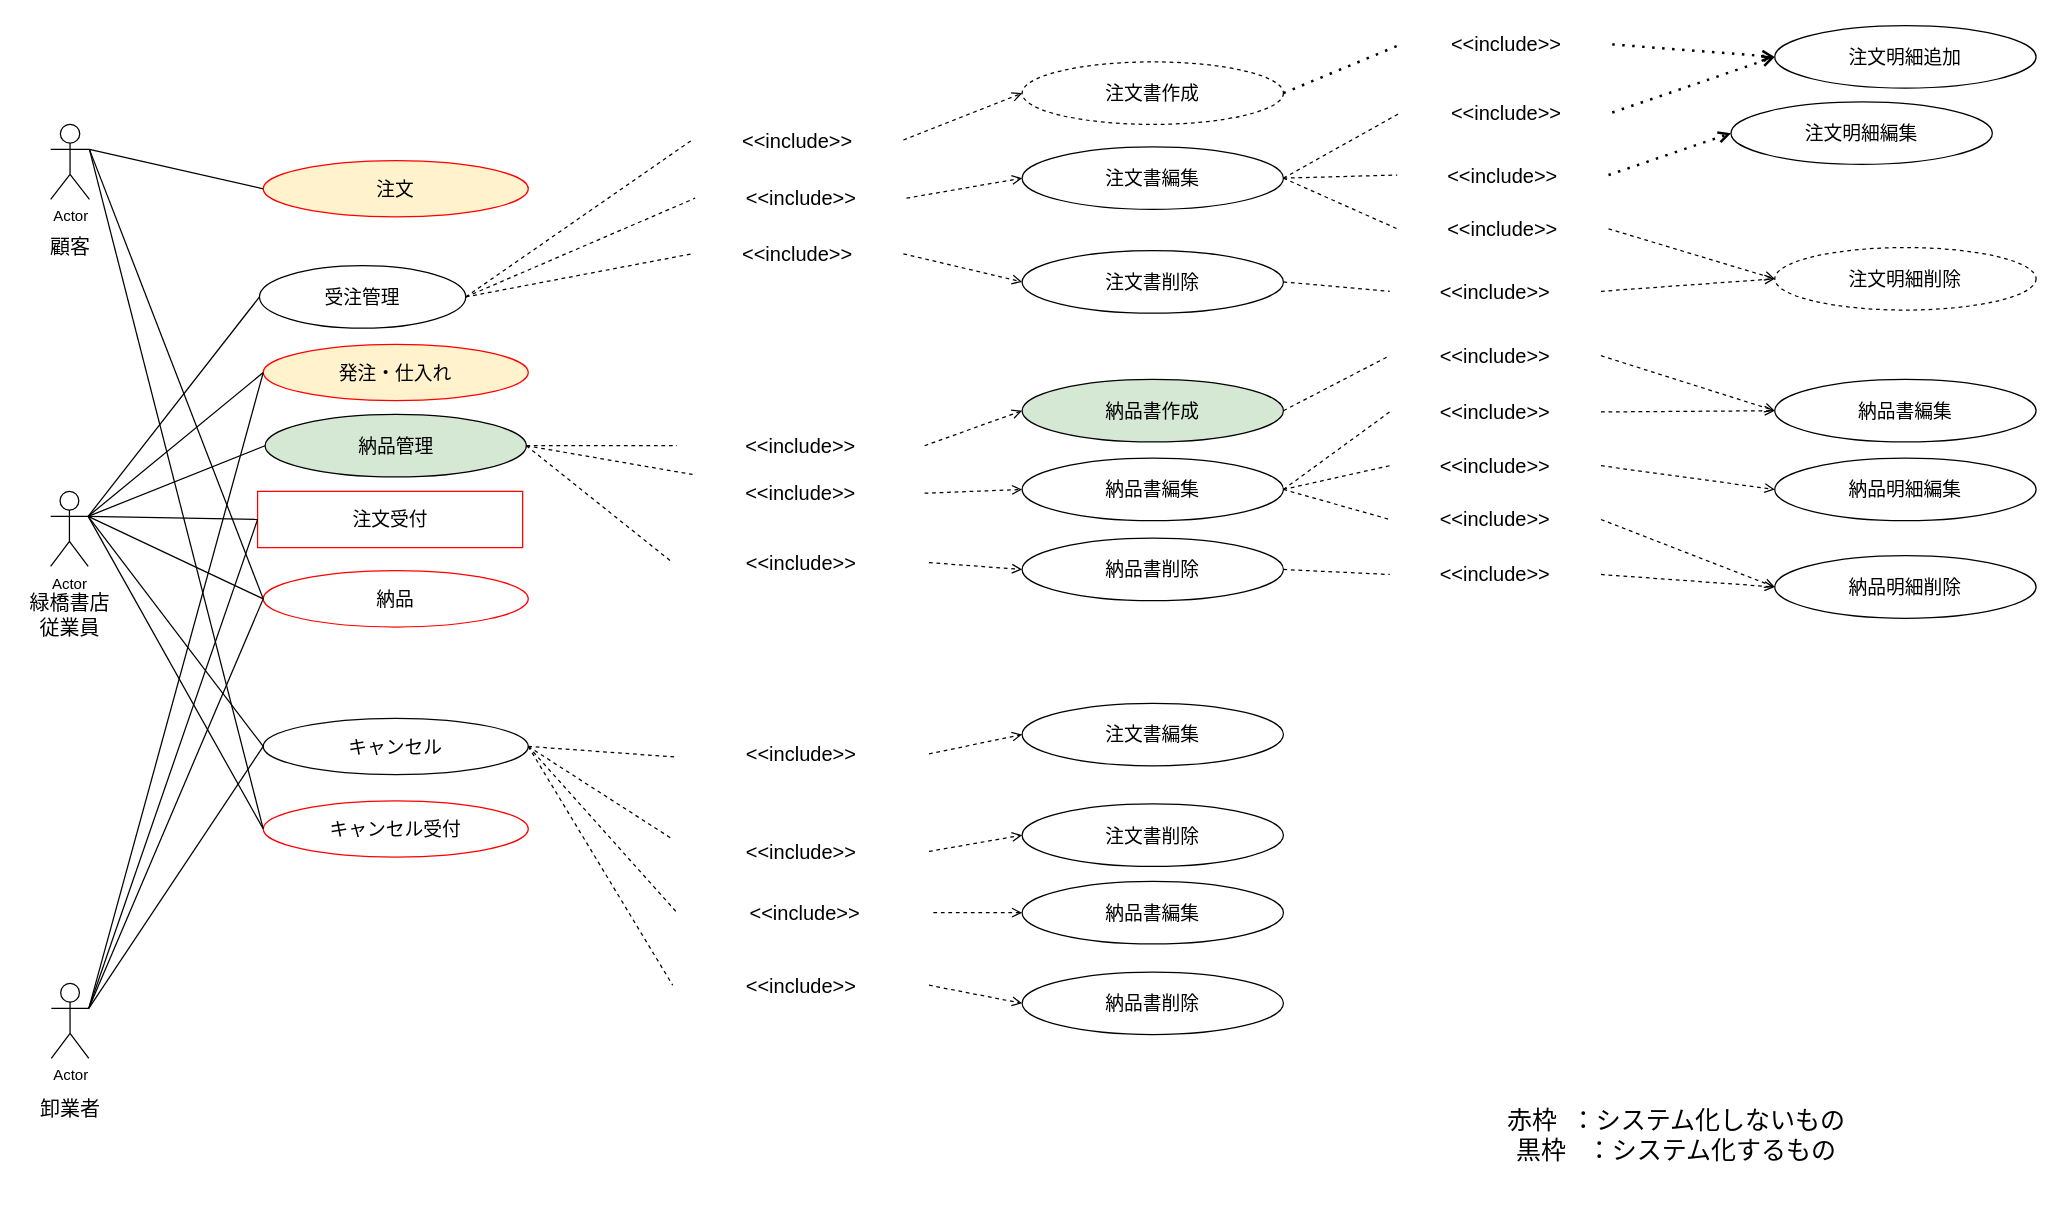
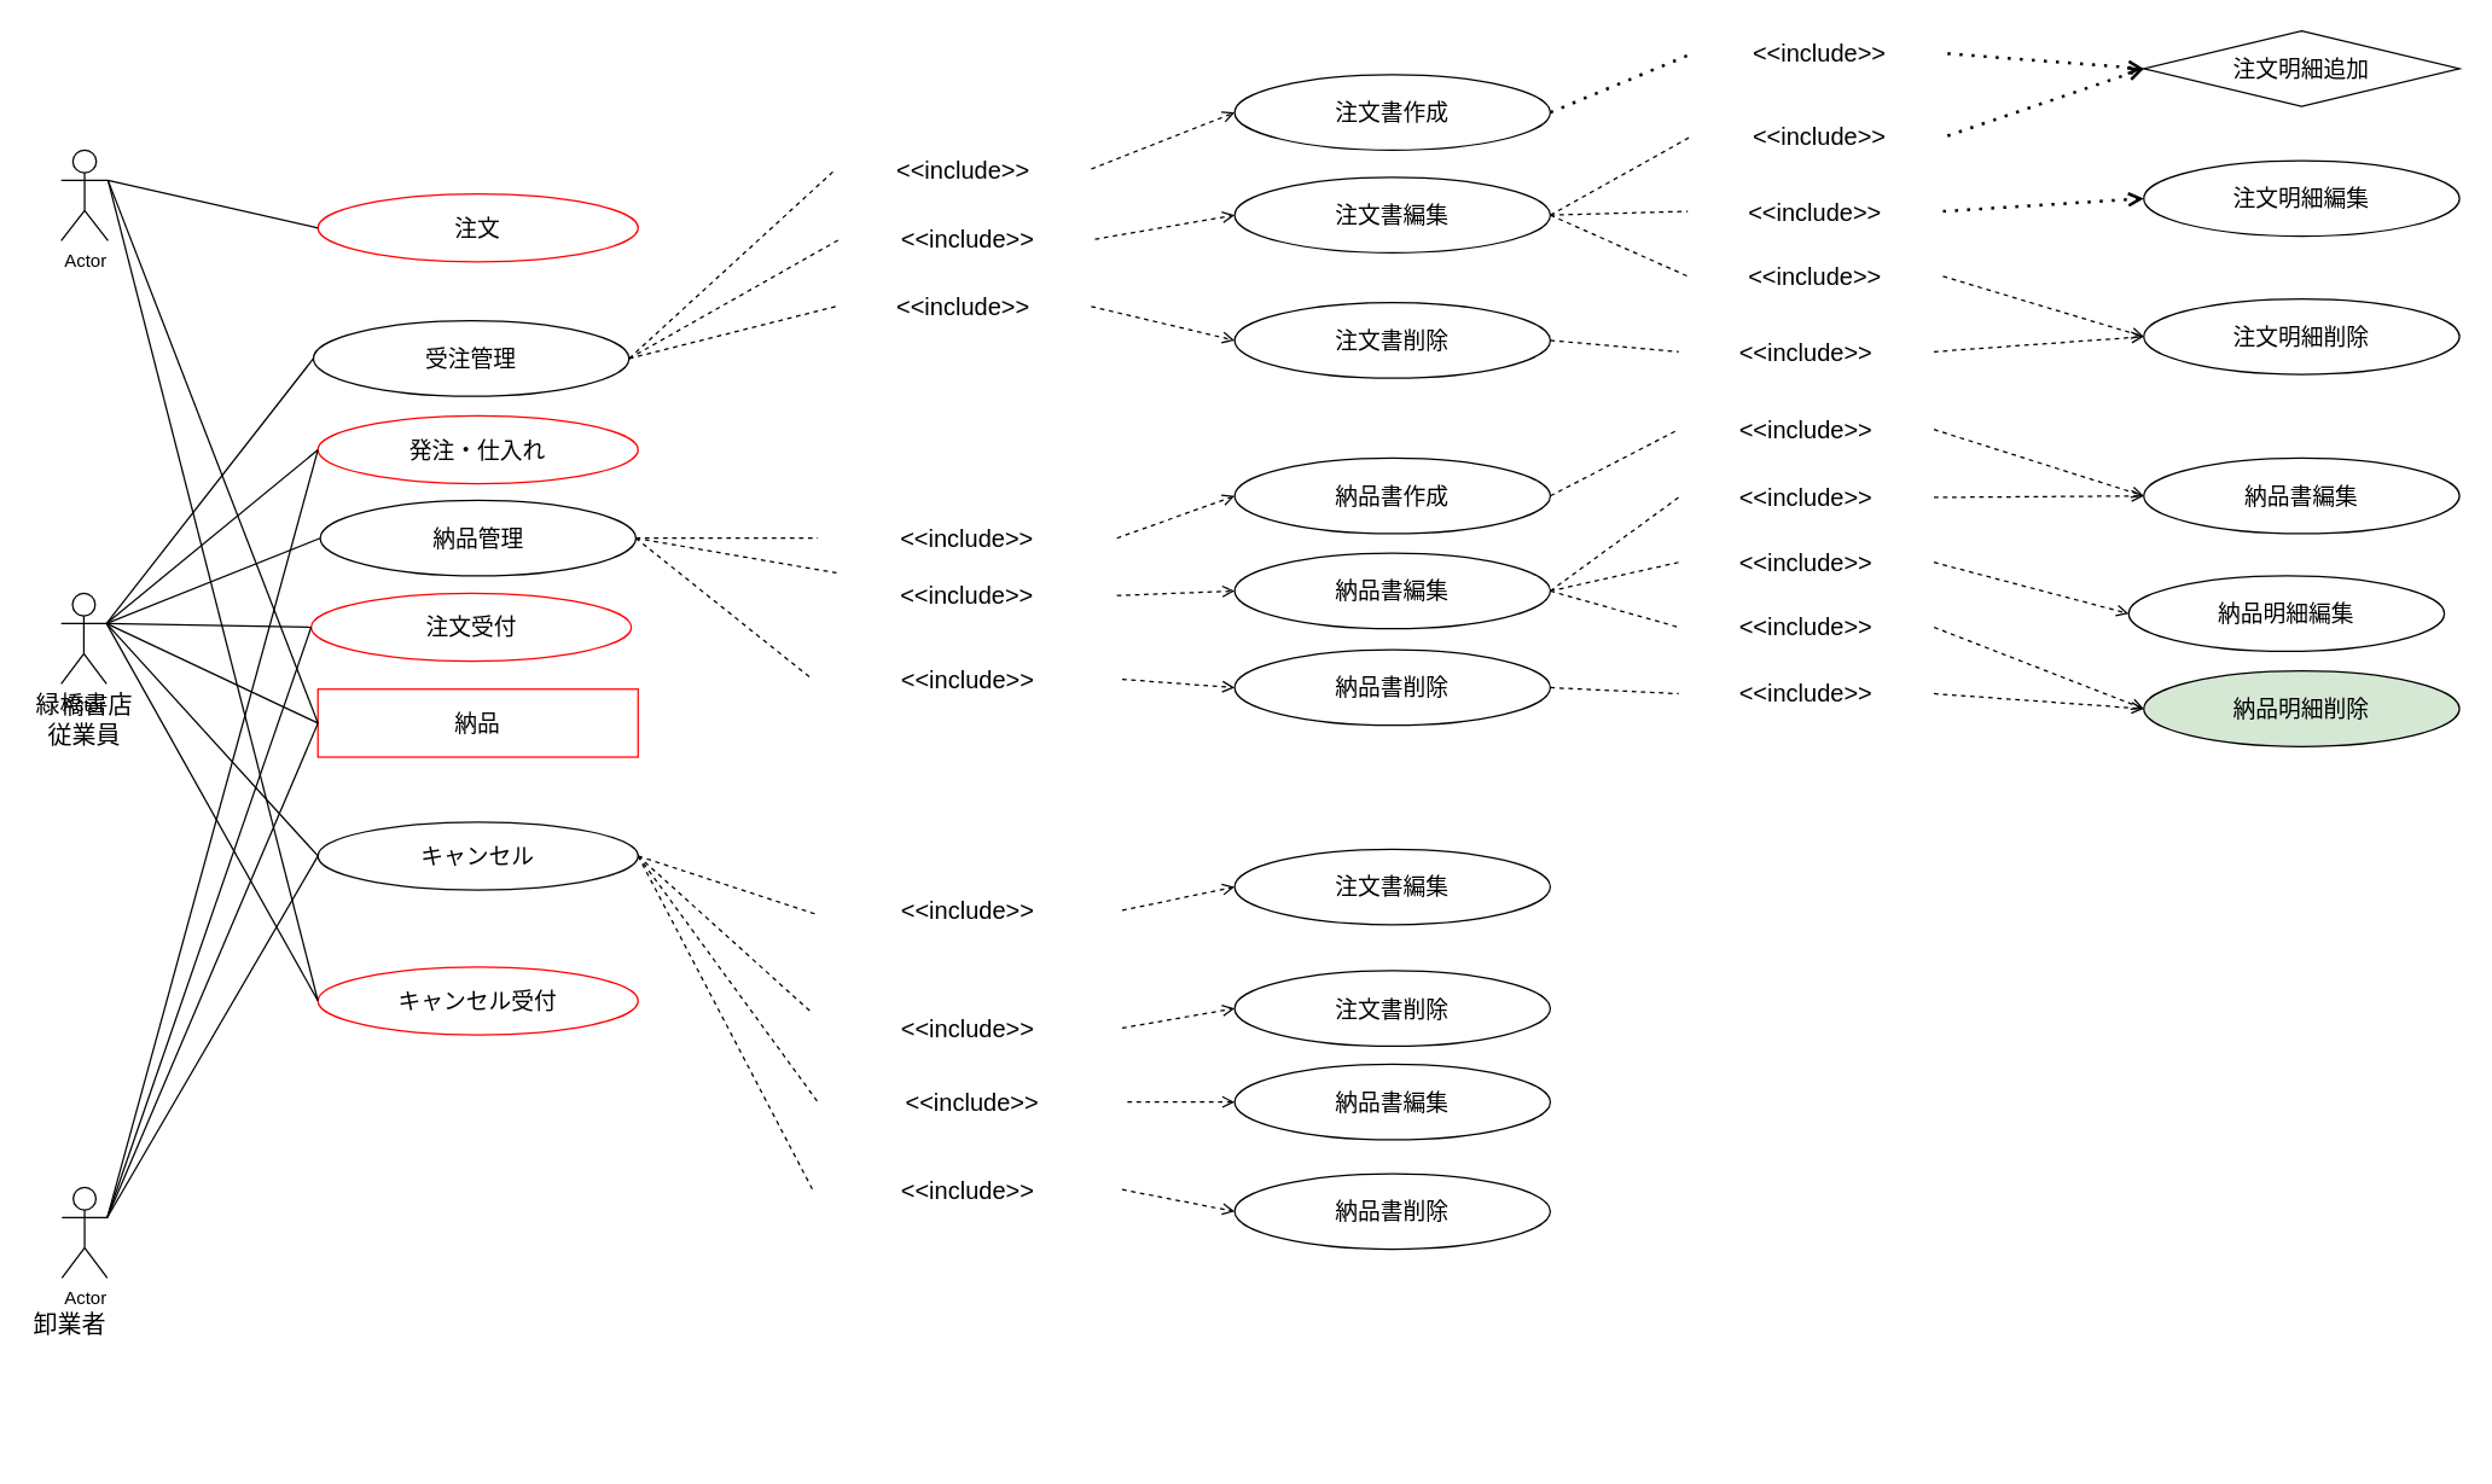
- <mxCell id="58" value="注文明細追加" style="ellipse;whiteSpace=wrap;html=1;fontSize=15;" parent="1" vertex="1"><mxGeometry x="1419" y="20" width="209" height="50" as="geometry" /></mxCell>
+ <mxCell id="58" value="注文明細追加" style="rhombus;whiteSpace=wrap;html=1;fontSize=15;" parent="1" vertex="1"><mxGeometry x="1419" y="20" width="209" height="50" as="geometry" /></mxCell>
- <mxCell id="61" value="注文書作成" style="ellipse;whiteSpace=wrap;html=1;fontSize=15;dashed=1;" parent="1" vertex="1"><mxGeometry x="817" y="49" width="209" height="50" as="geometry" /></mxCell>
+ <mxCell id="61" value="注文書作成" style="ellipse;whiteSpace=wrap;html=1;fontSize=15;" parent="1" vertex="1"><mxGeometry x="817" y="49" width="209" height="50" as="geometry" /></mxCell>
- <mxCell id="59" value="注文明細編集" style="ellipse;whiteSpace=wrap;html=1;fontSize=15;" parent="1" vertex="1"><mxGeometry x="1384" y="81" width="209" height="50" as="geometry" /></mxCell>
+ <mxCell id="59" value="注文明細編集" style="ellipse;whiteSpace=wrap;html=1;fontSize=15;" parent="1" vertex="1"><mxGeometry x="1419" y="106" width="209" height="50" as="geometry" /></mxCell>
- <mxCell id="81" value="注文" style="ellipse;whiteSpace=wrap;html=1;strokeColor=#FF0000;fontSize=15;fillColor=#fff2cc;" parent="1" vertex="1"><mxGeometry x="210" y="128" width="212" height="45" as="geometry" /></mxCell>
+ <mxCell id="81" value="注文" style="ellipse;whiteSpace=wrap;html=1;strokeColor=#FF0000;fontSize=15;" parent="1" vertex="1"><mxGeometry x="210" y="128" width="212" height="45" as="geometry" /></mxCell>
- <mxCell id="5" value="顧客" style="text;html=1;align=center;verticalAlign=middle;whiteSpace=wrap;rounded=0;fontSize=16;" parent="1" vertex="1"><mxGeometry x="25.5" y="182" width="60" height="30" as="geometry" /></mxCell>
- <mxCell id="60" value="注文明細削除" style="ellipse;whiteSpace=wrap;html=1;fontSize=15;dashed=1;" parent="1" vertex="1"><mxGeometry x="1419" y="197.5" width="209" height="50" as="geometry" /></mxCell>
+ <mxCell id="60" value="注文明細削除" style="ellipse;whiteSpace=wrap;html=1;fontSize=15;" parent="1" vertex="1"><mxGeometry x="1419" y="197.5" width="209" height="50" as="geometry" /></mxCell>
- <mxCell id="64" value="受注管理" style="ellipse;whiteSpace=wrap;html=1;fontSize=15;" parent="1" vertex="1"><mxGeometry x="207" y="212" width="165" height="50" as="geometry" /></mxCell>
+ <mxCell id="64" value="受注管理" style="ellipse;whiteSpace=wrap;html=1;fontSize=15;" parent="1" vertex="1"><mxGeometry x="207" y="212" width="209" height="50" as="geometry" /></mxCell>
- <mxCell id="67" value="発注・仕入れ" style="ellipse;whiteSpace=wrap;html=1;strokeColor=#FF0000;fontSize=15;fillColor=#fff2cc;" parent="1" vertex="1"><mxGeometry x="210" y="275" width="212" height="45" as="geometry" /></mxCell>
+ <mxCell id="67" value="発注・仕入れ" style="ellipse;whiteSpace=wrap;html=1;strokeColor=#FF0000;fontSize=15;" parent="1" vertex="1"><mxGeometry x="210" y="275" width="212" height="45" as="geometry" /></mxCell>
- <mxCell id="56" value="納品書作成" style="ellipse;whiteSpace=wrap;html=1;fontSize=15;fillColor=#d5e8d4;" parent="1" vertex="1"><mxGeometry x="817" y="303" width="209" height="50" as="geometry" /></mxCell>
+ <mxCell id="56" value="納品書作成" style="ellipse;whiteSpace=wrap;html=1;fontSize=15;" parent="1" vertex="1"><mxGeometry x="817" y="303" width="209" height="50" as="geometry" /></mxCell>
- <mxCell id="48" value="納品管理" style="ellipse;whiteSpace=wrap;html=1;fontSize=15;fillColor=#d5e8d4;" parent="1" vertex="1"><mxGeometry x="211.5" y="331" width="209" height="50" as="geometry" /></mxCell>
+ <mxCell id="48" value="納品管理" style="ellipse;whiteSpace=wrap;html=1;fontSize=15;" parent="1" vertex="1"><mxGeometry x="211.5" y="331" width="209" height="50" as="geometry" /></mxCell>
- <mxCell id="66" value="納品明細編集" style="ellipse;whiteSpace=wrap;html=1;fontSize=15;" parent="1" vertex="1"><mxGeometry x="1419" y="366" width="209" height="50" as="geometry" /></mxCell>
+ <mxCell id="66" value="納品明細編集" style="ellipse;whiteSpace=wrap;html=1;fontSize=15;" parent="1" vertex="1"><mxGeometry x="1409" y="381" width="209" height="50" as="geometry" /></mxCell>
- <mxCell id="9" value="注文受付" style="whiteSpace=wrap;html=1;strokeColor=#FF0000;fontSize=15;rounded=0;" parent="1" vertex="1"><mxGeometry x="205.5" y="392.5" width="212" height="45" as="geometry" /></mxCell>
+ <mxCell id="9" value="注文受付" style="ellipse;whiteSpace=wrap;html=1;strokeColor=#FF0000;fontSize=15;" parent="1" vertex="1"><mxGeometry x="205.5" y="392.5" width="212" height="45" as="geometry" /></mxCell>
- <mxCell id="57" value="納品明細削除" style="ellipse;whiteSpace=wrap;html=1;fontSize=15;" parent="1" vertex="1"><mxGeometry x="1419" y="444" width="209" height="50" as="geometry" /></mxCell>
+ <mxCell id="57" value="納品明細削除" style="ellipse;whiteSpace=wrap;html=1;fontSize=15;fillColor=#d5e8d4;" parent="1" vertex="1"><mxGeometry x="1419" y="444" width="209" height="50" as="geometry" /></mxCell>
- <mxCell id="49" value="納品" style="ellipse;whiteSpace=wrap;html=1;strokeColor=#FF0000;fontSize=15;" parent="1" vertex="1"><mxGeometry x="210" y="456" width="212" height="45" as="geometry" /></mxCell>
+ <mxCell id="49" value="納品" style="whiteSpace=wrap;html=1;strokeColor=#FF0000;fontSize=15;rounded=0;" parent="1" vertex="1"><mxGeometry x="210" y="456" width="212" height="45" as="geometry" /></mxCell>
- <mxCell id="4" value="緑橋書店従業員" style="text;html=1;align=center;verticalAlign=middle;whiteSpace=wrap;rounded=0;fontSize=16;" parent="1" vertex="1"><mxGeometry x="20" y="477" width="71" height="30" as="geometry" /></mxCell>
+ <mxCell id="4" value="緑橋書店従業員" style="text;html=1;align=center;verticalAlign=middle;whiteSpace=wrap;rounded=0;fontSize=16;" parent="1" vertex="1"><mxGeometry x="20" y="462" width="71" height="30" as="geometry" /></mxCell>
- <mxCell id="92" value="キャンセル" style="ellipse;whiteSpace=wrap;html=1;strokeColor=#080707;fontSize=15;" parent="1" vertex="1"><mxGeometry x="210" y="574" width="212" height="45" as="geometry" /></mxCell>
+ <mxCell id="92" value="キャンセル" style="ellipse;whiteSpace=wrap;html=1;strokeColor=#080707;fontSize=15;" parent="1" vertex="1"><mxGeometry x="210" y="544" width="212" height="45" as="geometry" /></mxCell>
- <mxCell id="6" value="卸業者" style="text;html=1;align=center;verticalAlign=middle;whiteSpace=wrap;rounded=0;fontSize=16;" parent="1" vertex="1"><mxGeometry x="25.5" y="872" width="60" height="30" as="geometry" /></mxCell>
+ <mxCell id="6" value="卸業者" style="text;html=1;align=center;verticalAlign=middle;whiteSpace=wrap;rounded=0;fontSize=16;" parent="1" vertex="1"><mxGeometry x="15.5" y="862" width="60" height="30" as="geometry" /></mxCell>
- <mxCell id="47" value="赤枠&amp;nbsp; ：システム化しないもの&lt;div style=&quot;font-size: 20px;&quot;&gt;黒枠&amp;nbsp; &amp;nbsp;：システム化するもの&lt;/div&gt;" style="text;strokeColor=none;fillColor=none;html=1;align=center;verticalAlign=middle;whiteSpace=wrap;rounded=0;fontSize=20;" parent="1" vertex="1"><mxGeometry x="1135" y="853" width="411" height="108" as="geometry" /></mxCell>
